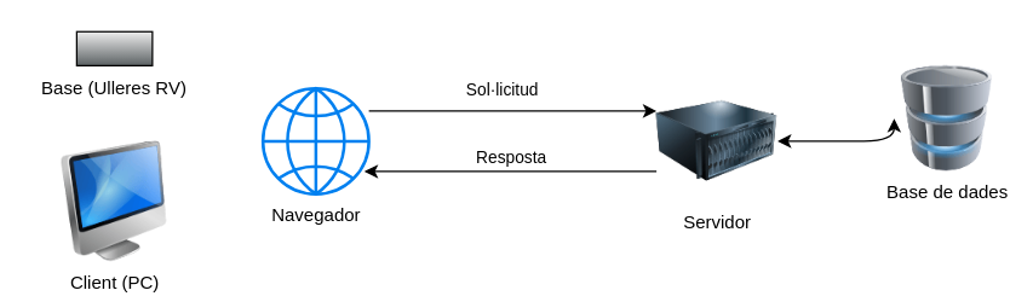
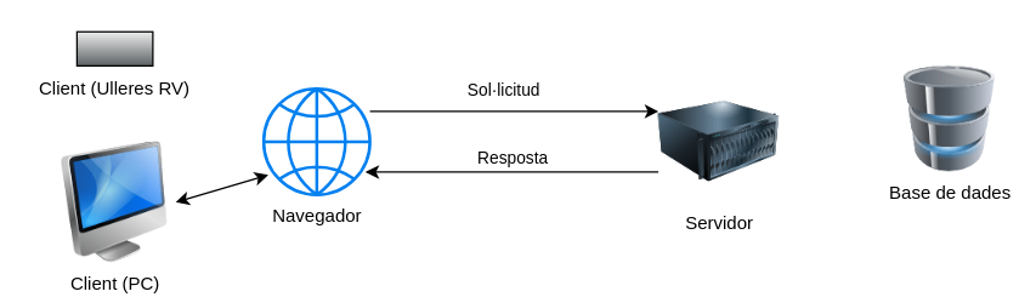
- <mxCell id="11" value="Base (Ulleres RV)" style="text;html=1;align=center;verticalAlign=middle;whiteSpace=wrap;rounded=0;" parent="1" vertex="1"><mxGeometry x="20" y="43" width="110" height="30" as="geometry" /></mxCell>
+ <mxCell id="11" value="Client (Ulleres RV)" style="text;html=1;align=center;verticalAlign=middle;whiteSpace=wrap;rounded=0;" parent="1" vertex="1"><mxGeometry x="20" y="43" width="110" height="30" as="geometry" /></mxCell>
- <mxCell id="4" style="edgeStyle=orthogonalEdgeStyle;rounded=0;orthogonalLoop=1;jettySize=auto;html=1;entryX=0;entryY=0.5;entryDx=0;entryDy=0;startArrow=classic;startFill=1;curved=1;" parent="1" source="5" target="13" edge="1"><mxGeometry relative="1" as="geometry"><Array as="points"><mxPoint x="550" y="93" /><mxPoint x="550" y="93" /></Array></mxGeometry></mxCell>
+ <mxCell id="12" style="rounded=0;orthogonalLoop=1;jettySize=auto;html=1;entryX=1;entryY=0.5;entryDx=0;entryDy=0;startArrow=classic;startFill=1;exitX=0.043;exitY=0.814;exitDx=0;exitDy=0;exitPerimeter=0;" parent="1" source="10" target="6" edge="1"><mxGeometry relative="1" as="geometry"><mxPoint x="280" y="3" as="sourcePoint" /><mxPoint x="365" y="37" as="targetPoint" /></mxGeometry></mxCell>
